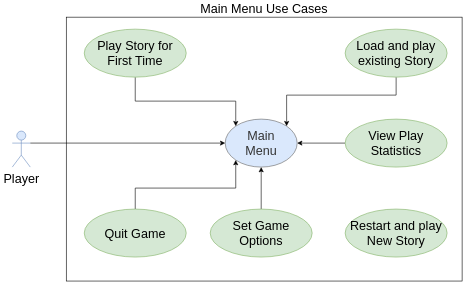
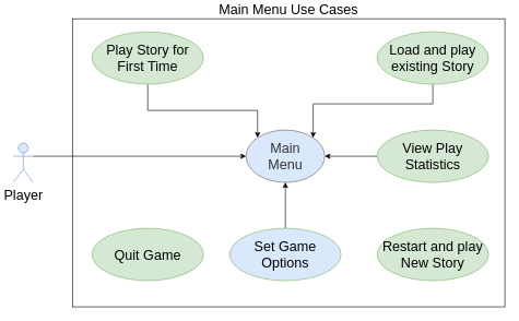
- <mxCell id="15" style="edgeStyle=orthogonalEdgeStyle;rounded=0;orthogonalLoop=1;jettySize=auto;html=1;exitX=0.5;exitY=0;exitDx=0;exitDy=0;entryX=0;entryY=1;entryDx=0;entryDy=0;fontSize=21;" edge="1" parent="1" source="16" target="5"><mxGeometry relative="1" as="geometry" /></mxCell>
- <mxCell id="10" value="Set Game Options" style="ellipse;whiteSpace=wrap;html=1;fontSize=21;fillColor=#d5e8d4;strokeColor=#82b366;" vertex="1" parent="1"><mxGeometry x="350" y="340" width="170" height="80" as="geometry" /></mxCell>
+ <mxCell id="10" value="Set Game Options" style="ellipse;whiteSpace=wrap;html=1;fontSize=21;fillColor=#dae8fc;strokeColor=#82b366;" vertex="1" parent="1"><mxGeometry x="350" y="340" width="170" height="80" as="geometry" /></mxCell>
